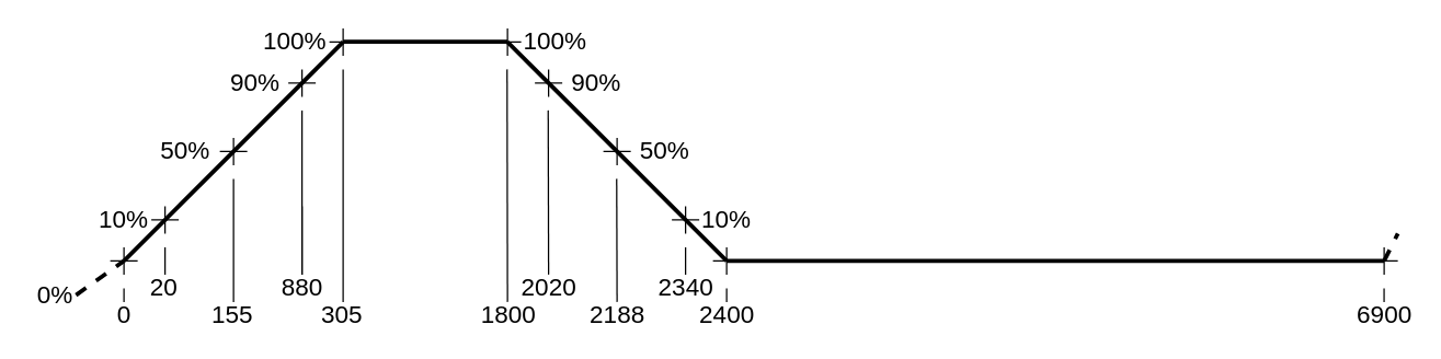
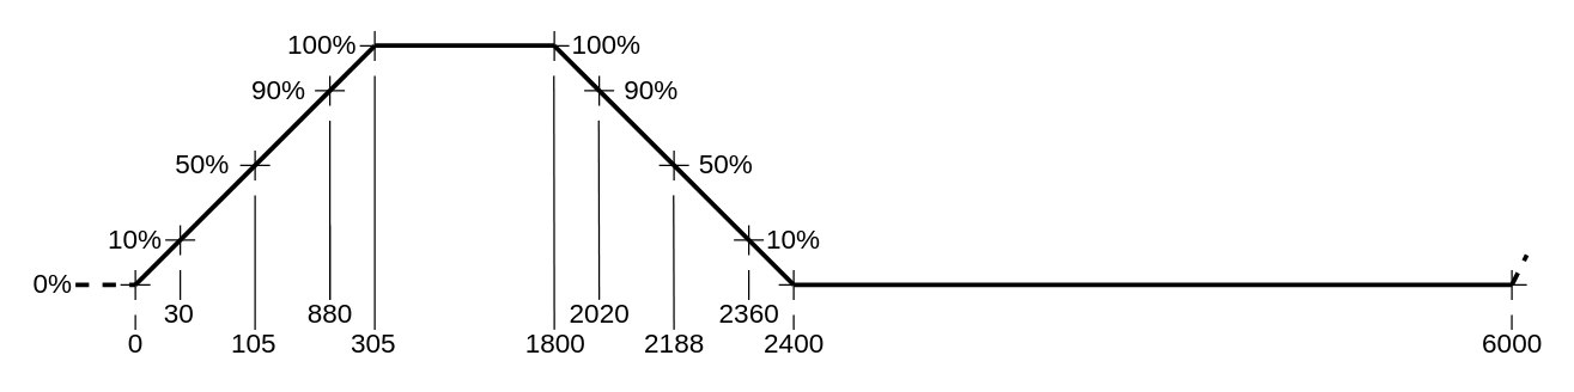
- <mxCell id="62" value="20" style="text;html=1;align=center;verticalAlign=middle;whiteSpace=wrap;rounded=0;convertToSvg=1;fontSize=18;" parent="1" vertex="1"><mxGeometry x="100" y="200" width="39" height="20" as="geometry" /></mxCell>
+ <mxCell id="62" value="30" style="text;html=1;align=center;verticalAlign=middle;whiteSpace=wrap;rounded=0;convertToSvg=1;fontSize=18;" parent="1" vertex="1"><mxGeometry x="100" y="200" width="39" height="20" as="geometry" /></mxCell>
- <mxCell id="70" value="2340" style="text;html=1;align=center;verticalAlign=middle;whiteSpace=wrap;rounded=0;convertToSvg=1;fontSize=18;" parent="1" vertex="1"><mxGeometry x="481" y="200" width="39" height="20" as="geometry" /></mxCell>
+ <mxCell id="70" value="2360" style="text;html=1;align=center;verticalAlign=middle;whiteSpace=wrap;rounded=0;convertToSvg=1;fontSize=18;" parent="1" vertex="1"><mxGeometry x="481" y="200" width="39" height="20" as="geometry" /></mxCell>
- <mxCell id="47" value="0%" style="text;html=1;align=center;verticalAlign=middle;whiteSpace=wrap;rounded=0;convertToSvg=1;fontSize=18;" parent="1" vertex="1"><mxGeometry x="25" y="205" width="30" height="20" as="geometry" /></mxCell>
+ <mxCell id="47" value="0%" style="text;html=1;align=center;verticalAlign=middle;whiteSpace=wrap;rounded=0;convertToSvg=1;fontSize=18;" parent="1" vertex="1"><mxGeometry x="20" y="180" width="30" height="20" as="geometry" /></mxCell>
- <mxCell id="63" value="155" style="text;html=1;align=center;verticalAlign=middle;whiteSpace=wrap;rounded=0;convertToSvg=1;fontSize=18;" parent="1" vertex="1"><mxGeometry x="150" y="220" width="39" height="20" as="geometry" /></mxCell>
+ <mxCell id="63" value="105" style="text;html=1;align=center;verticalAlign=middle;whiteSpace=wrap;rounded=0;convertToSvg=1;fontSize=18;" parent="1" vertex="1"><mxGeometry x="150" y="220" width="39" height="20" as="geometry" /></mxCell>
- <mxCell id="72" value="6900" style="text;html=1;align=center;verticalAlign=middle;whiteSpace=wrap;rounded=0;convertToSvg=1;fontSize=18;" parent="1" vertex="1"><mxGeometry x="990.5" y="220" width="39" height="20" as="geometry" /></mxCell>
+ <mxCell id="72" value="6000" style="text;html=1;align=center;verticalAlign=middle;whiteSpace=wrap;rounded=0;convertToSvg=1;fontSize=18;" parent="1" vertex="1"><mxGeometry x="990.5" y="220" width="39" height="20" as="geometry" /></mxCell>
